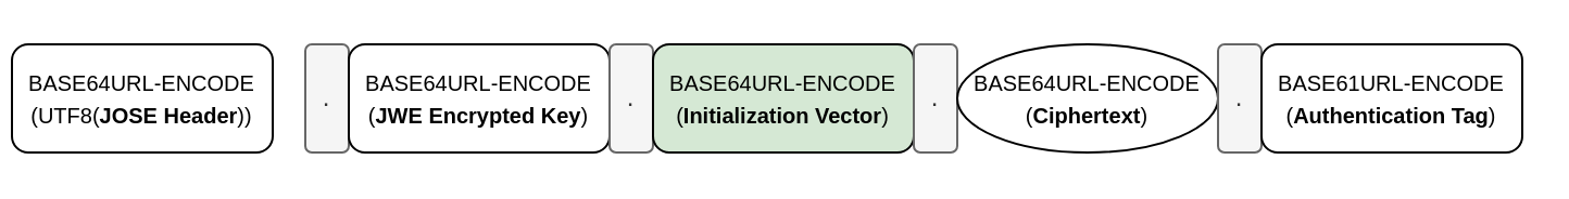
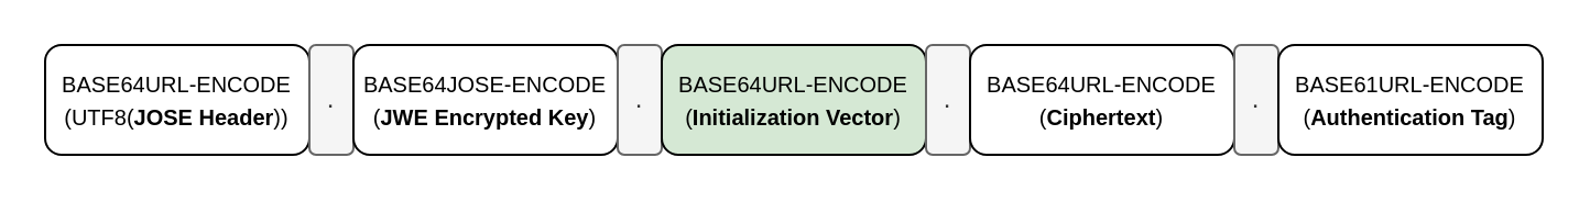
- <mxCell id="2" value="&lt;font style=&quot;font-size: 10px&quot;&gt;BASE64URL-ENCODE&lt;br&gt;(UTF8(&lt;b&gt;JOSE Header&lt;/b&gt;))&lt;br&gt;&lt;/font&gt;" style="rounded=1;whiteSpace=wrap;html=1;" vertex="1" parent="1"><mxGeometry x="5" y="20" width="120" height="50" as="geometry" /></mxCell>
+ <mxCell id="2" value="&lt;font style=&quot;font-size: 10px&quot;&gt;BASE64URL-ENCODE&lt;br&gt;(UTF8(&lt;b&gt;JOSE Header&lt;/b&gt;))&lt;br&gt;&lt;/font&gt;" style="rounded=1;whiteSpace=wrap;html=1;" vertex="1" parent="1"><mxGeometry x="20" y="20" width="120" height="50" as="geometry" /></mxCell>
- <mxCell id="4" value="&lt;font style=&quot;font-size: 10px&quot;&gt;BASE64URL-ENCODE&lt;br&gt;(&lt;b&gt;JWE Encrypted Key&lt;/b&gt;)&lt;br&gt;&lt;/font&gt;" style="rounded=1;whiteSpace=wrap;html=1;" vertex="1" parent="1"><mxGeometry x="160" y="20" width="120" height="50" as="geometry" /></mxCell>
+ <mxCell id="4" value="&lt;font style=&quot;font-size: 10px&quot;&gt;BASE64JOSE-ENCODE&lt;br&gt;(&lt;b&gt;JWE Encrypted Key&lt;/b&gt;)&lt;br&gt;&lt;/font&gt;" style="rounded=1;whiteSpace=wrap;html=1;" vertex="1" parent="1"><mxGeometry x="160" y="20" width="120" height="50" as="geometry" /></mxCell>
- <mxCell id="8" value="&lt;font style=&quot;font-size: 10px&quot;&gt;BASE64URL-ENCODE&lt;br&gt;(&lt;b&gt;Ciphertext&lt;/b&gt;)&lt;br&gt;&lt;/font&gt;" style="ellipse;whiteSpace=wrap;html=1;" vertex="1" parent="1"><mxGeometry x="440" y="20" width="120" height="50" as="geometry" /></mxCell>
+ <mxCell id="8" value="&lt;font style=&quot;font-size: 10px&quot;&gt;BASE64URL-ENCODE&lt;br&gt;(&lt;b&gt;Ciphertext&lt;/b&gt;)&lt;br&gt;&lt;/font&gt;" style="rounded=1;whiteSpace=wrap;html=1;" vertex="1" parent="1"><mxGeometry x="440" y="20" width="120" height="50" as="geometry" /></mxCell>
